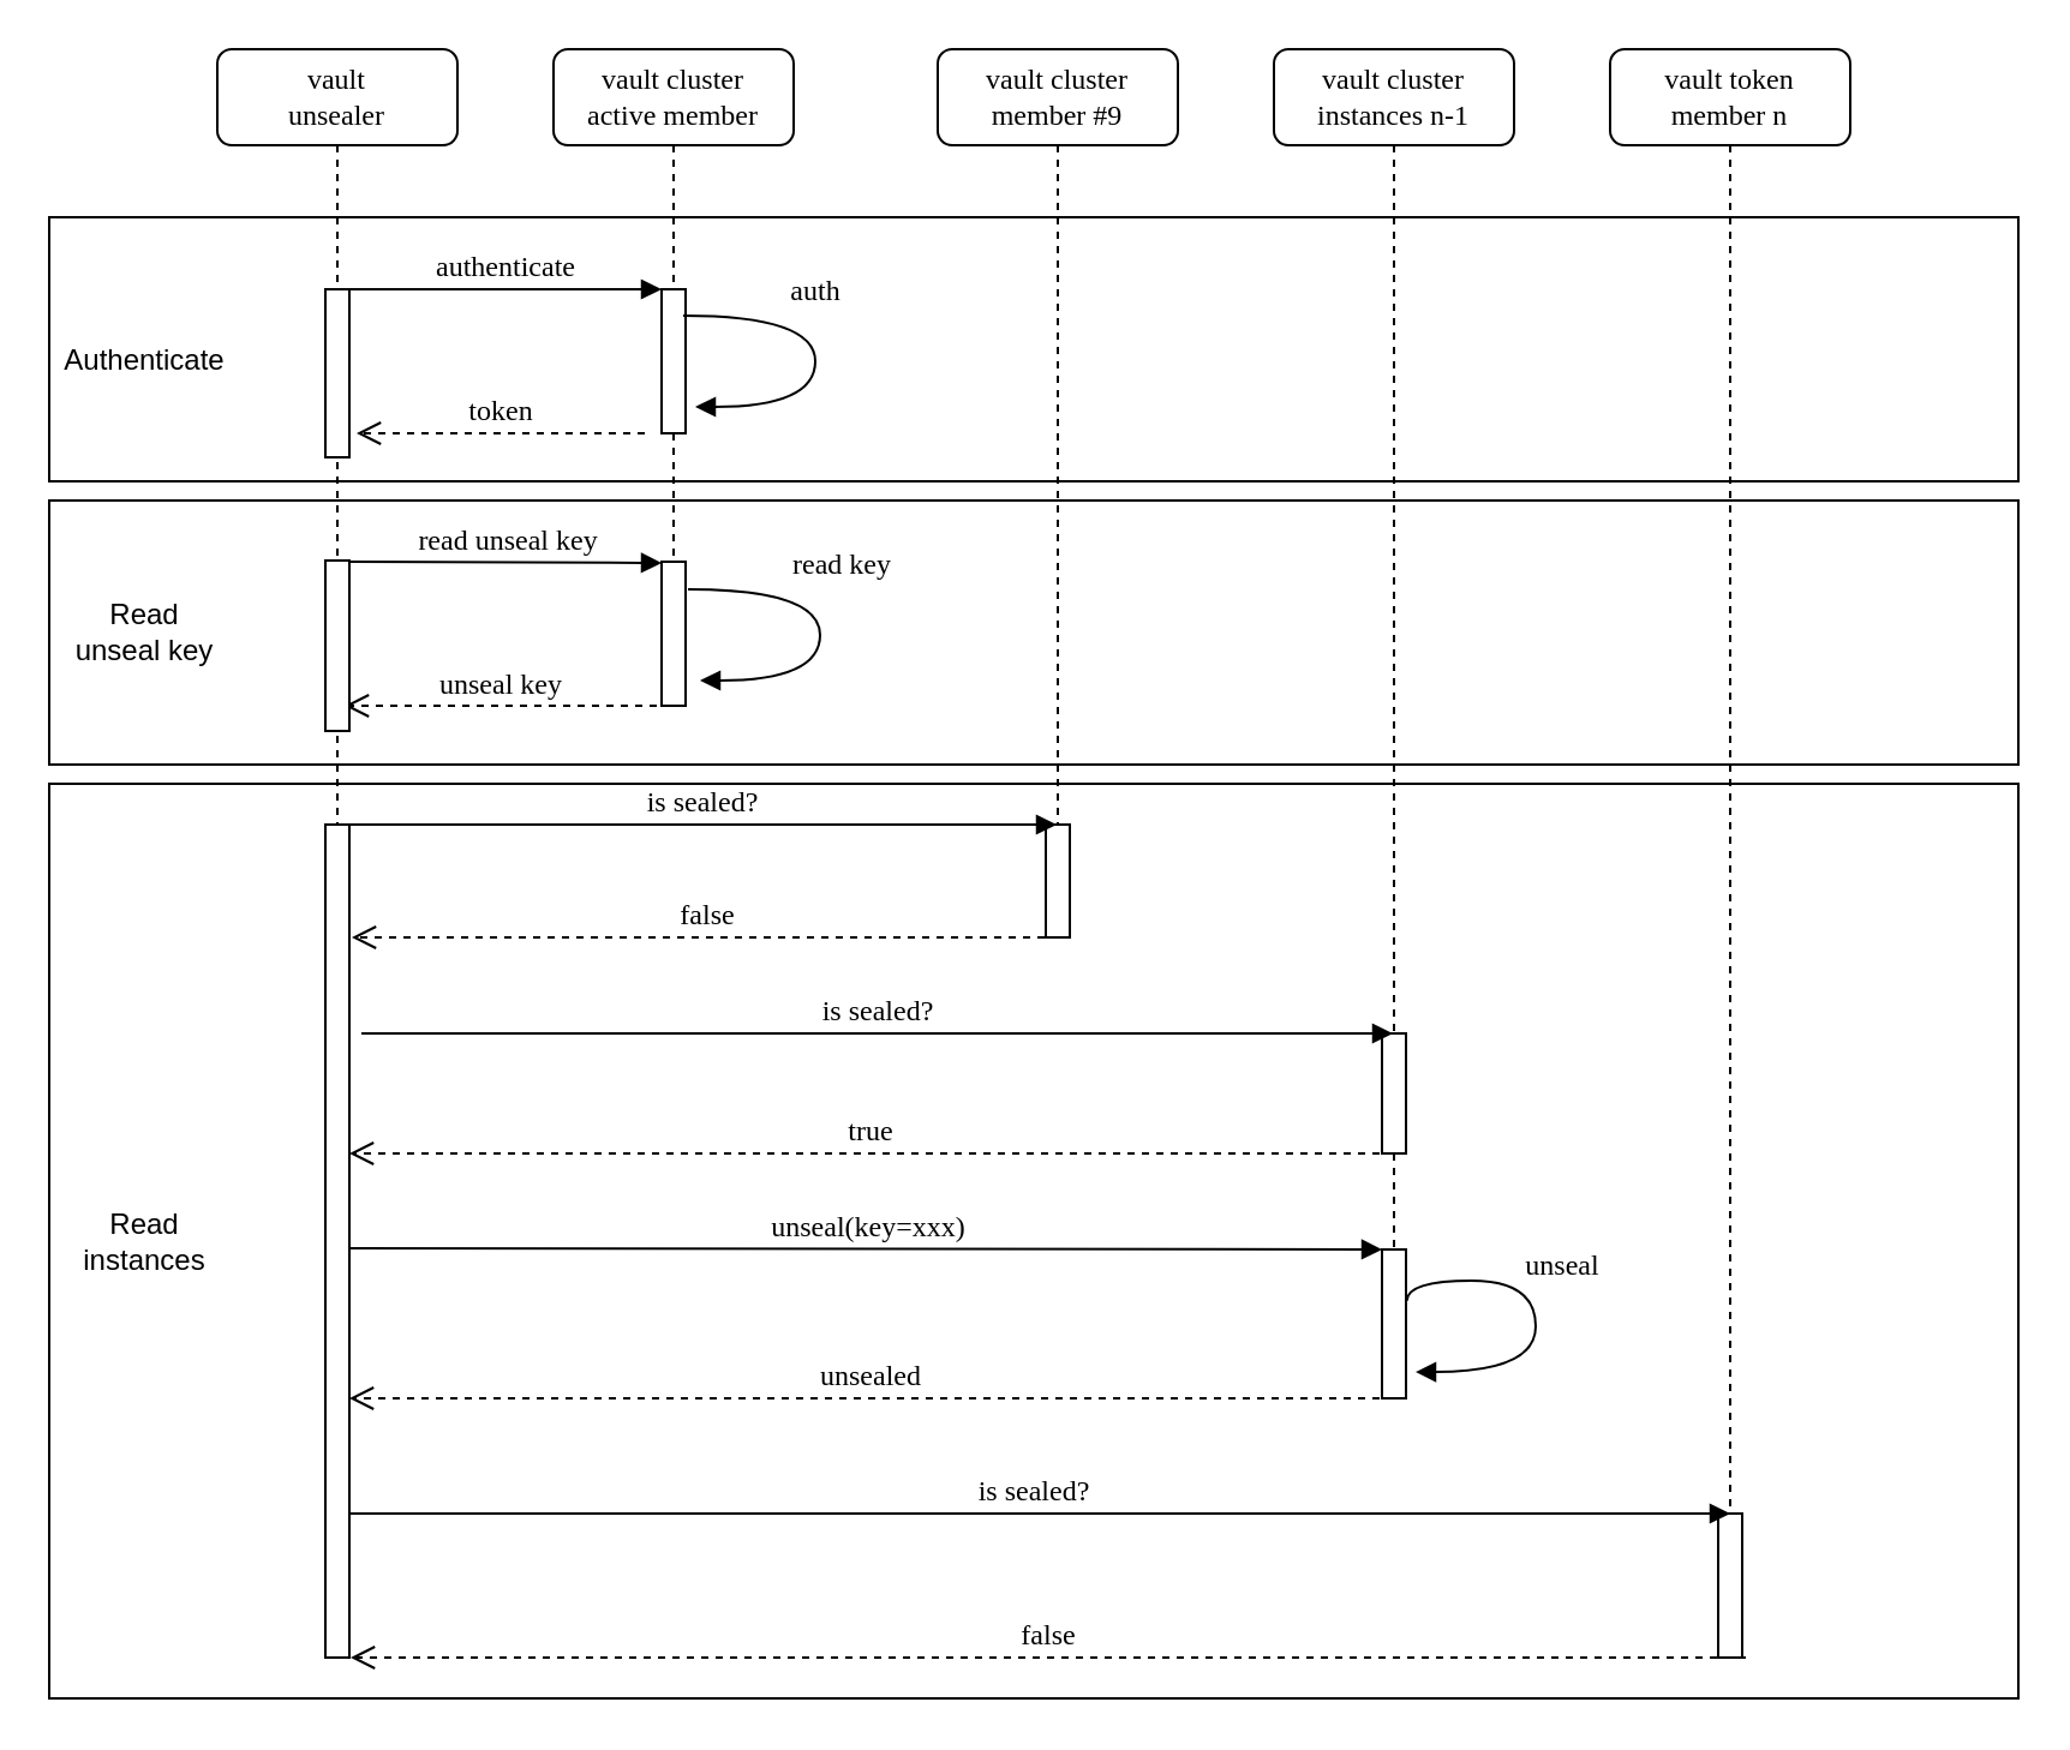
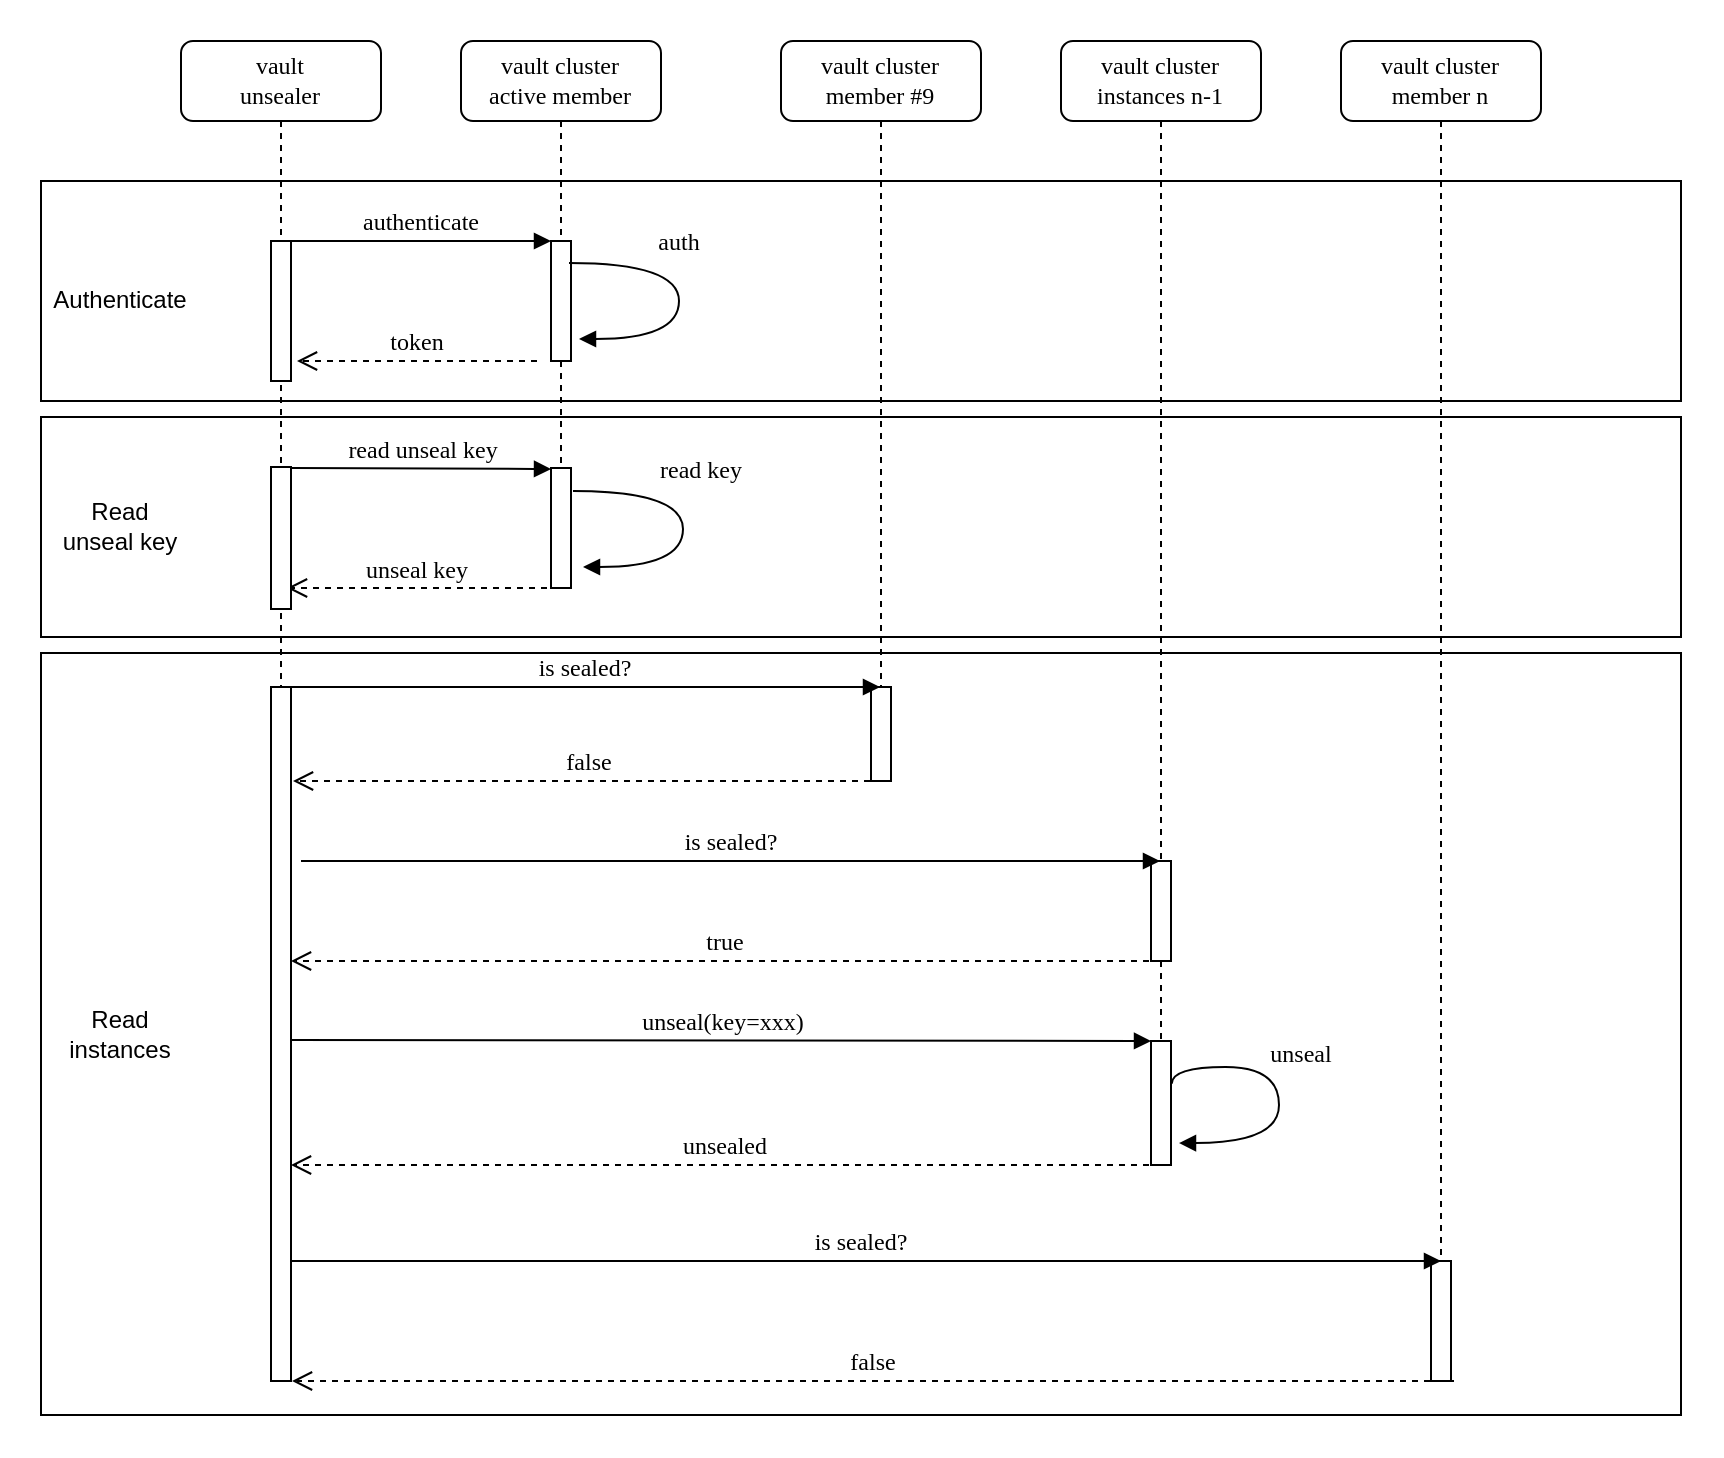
- <mxCell id="16" value="&lt;div&gt;vault token&lt;/div&gt;&lt;div&gt;member n&lt;br&gt;&lt;/div&gt;" style="shape=umlLifeline;perimeter=lifelinePerimeter;whiteSpace=wrap;html=1;container=1;collapsible=0;recursiveResize=0;outlineConnect=0;rounded=1;shadow=0;comic=0;labelBackgroundColor=none;strokeWidth=1;fontFamily=Verdana;fontSize=12;align=center;" parent="1" vertex="1"><mxGeometry x="670" y="20" width="100" height="670" as="geometry" /></mxCell>
+ <mxCell id="16" value="&lt;div&gt;vault cluster&lt;/div&gt;&lt;div&gt;member n&lt;br&gt;&lt;/div&gt;" style="shape=umlLifeline;perimeter=lifelinePerimeter;whiteSpace=wrap;html=1;container=1;collapsible=0;recursiveResize=0;outlineConnect=0;rounded=1;shadow=0;comic=0;labelBackgroundColor=none;strokeWidth=1;fontFamily=Verdana;fontSize=12;align=center;" parent="1" vertex="1"><mxGeometry x="670" y="20" width="100" height="670" as="geometry" /></mxCell>
